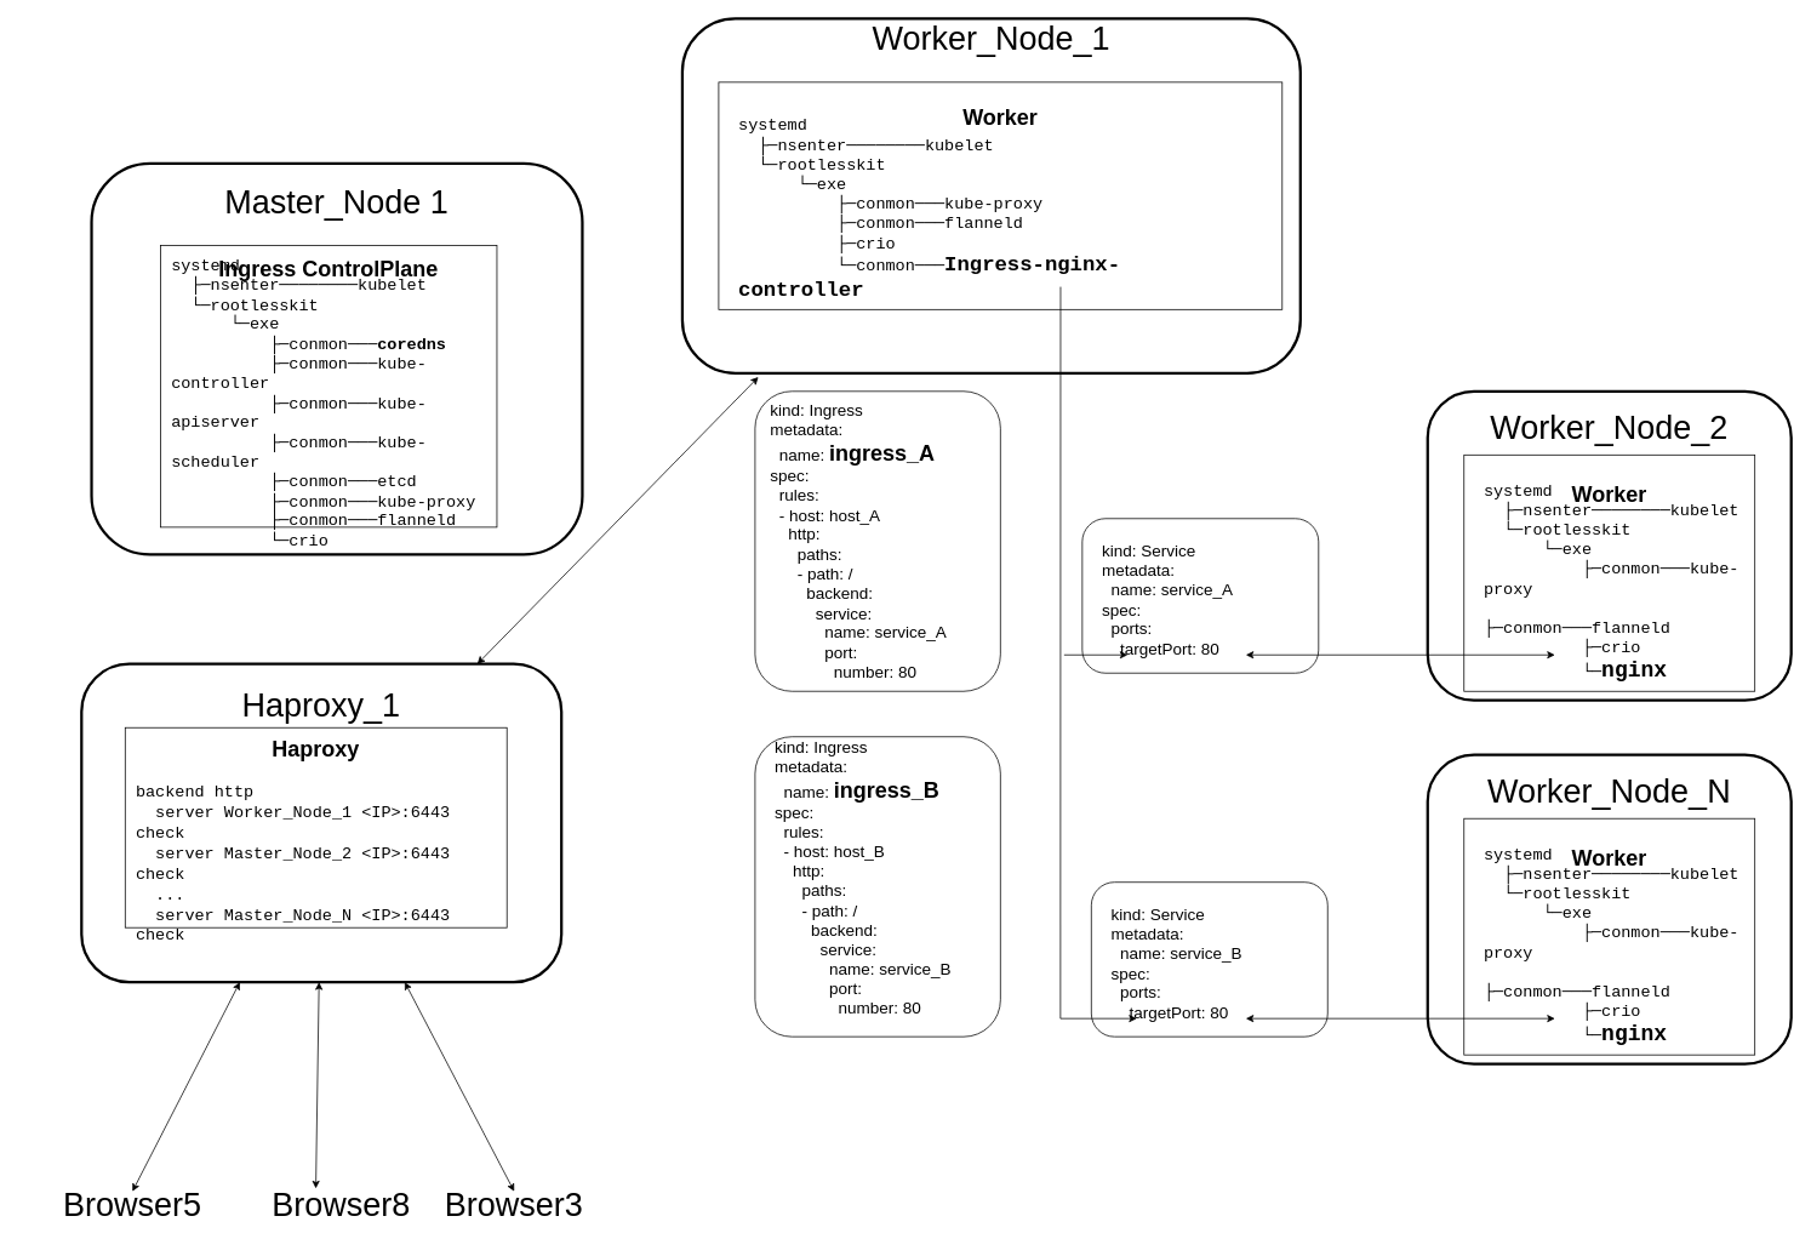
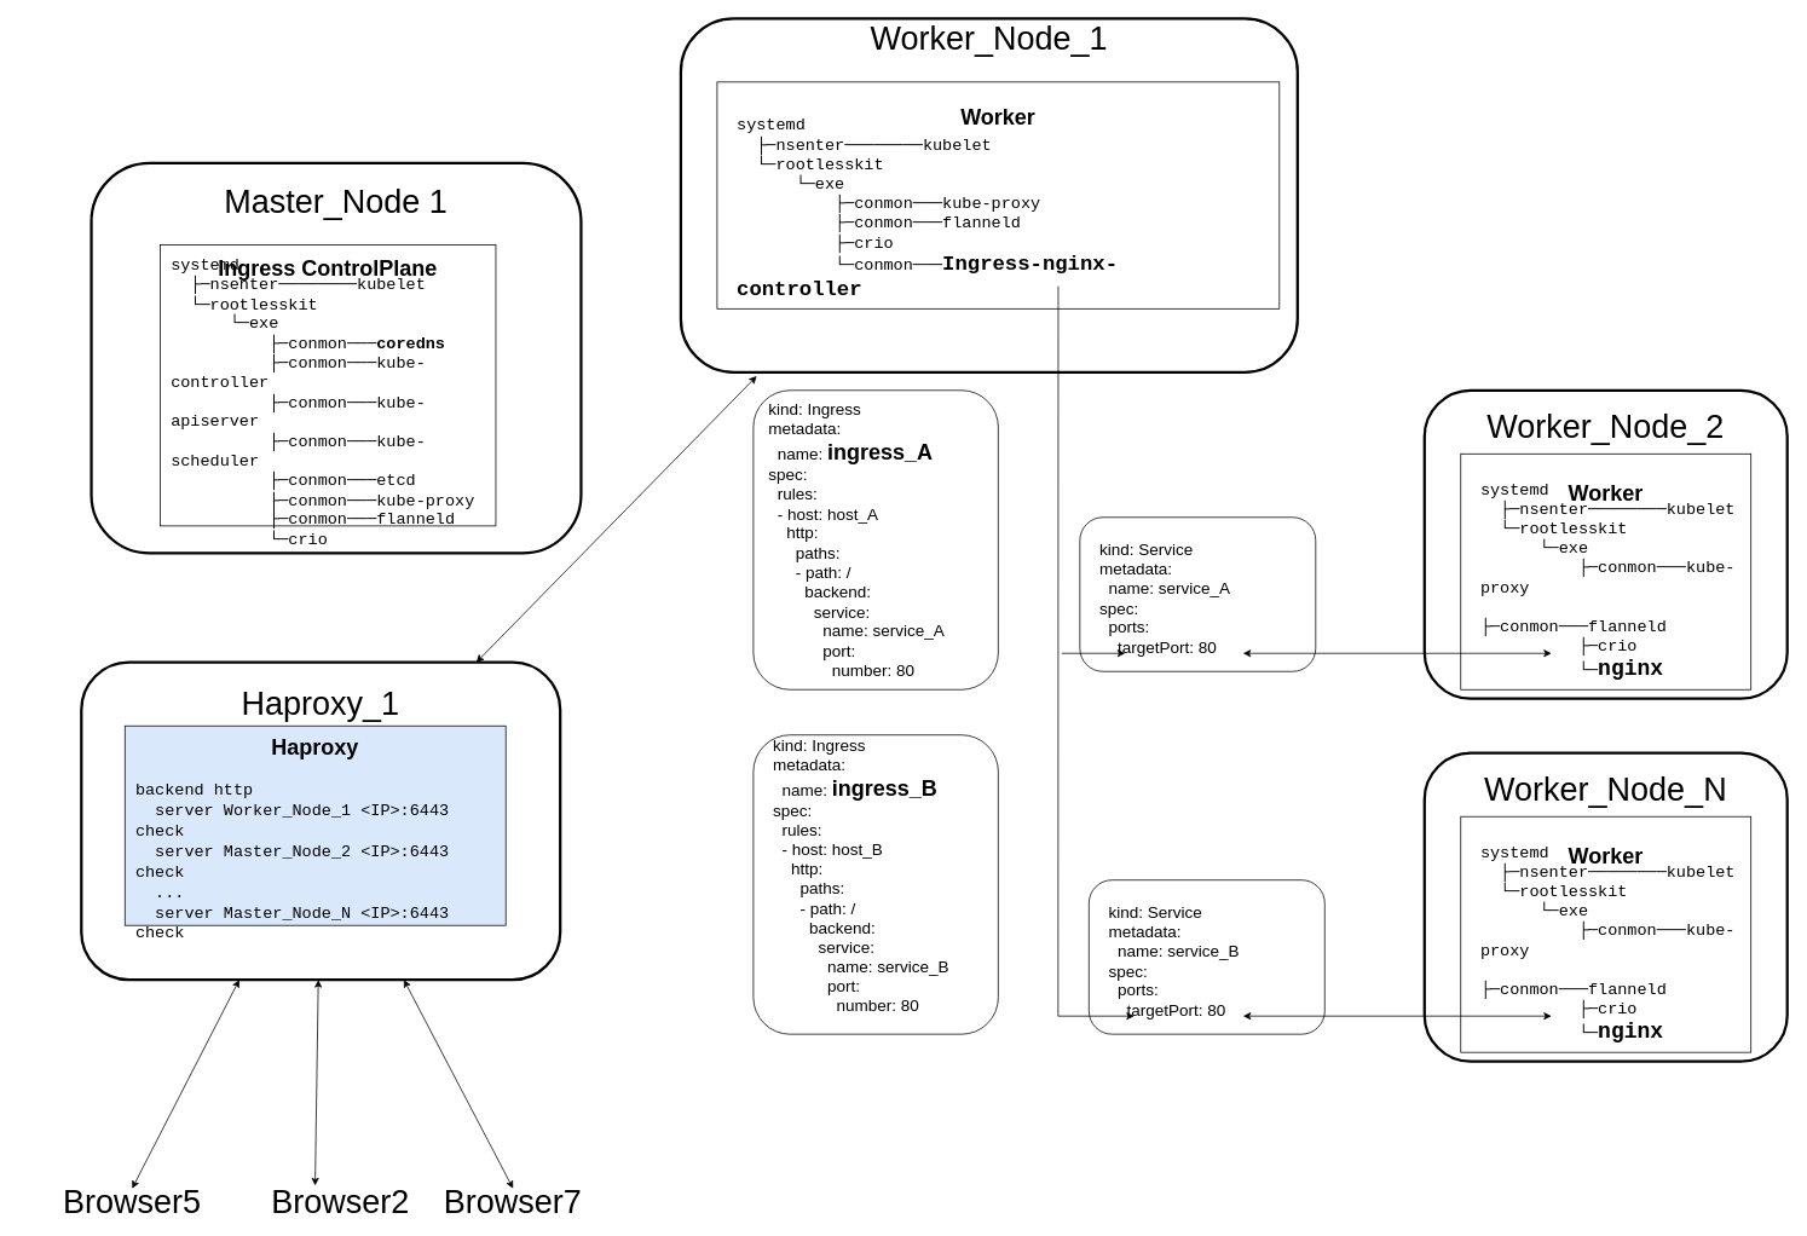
- <mxCell id="18" value="&lt;div style=&quot;font-size: 24px;&quot;&gt;&lt;b&gt;Haproxy&lt;/b&gt;&lt;/div&gt;&lt;div style=&quot;font-size: 24px;&quot;&gt;&lt;br&gt;&lt;/div&gt;&lt;div style=&quot;font-size: 24px;&quot;&gt;&lt;br&gt;&lt;/div&gt;&lt;div style=&quot;font-size: 24px;&quot;&gt;&lt;br&gt;&lt;/div&gt;&lt;div style=&quot;font-size: 24px;&quot;&gt;&lt;br&gt;&lt;/div&gt;&lt;div style=&quot;font-size: 24px;&quot;&gt;&lt;br&gt;&lt;/div&gt;&lt;div style=&quot;font-size: 24px;&quot;&gt;&lt;br&gt;&lt;/div&gt;" style="rounded=0;whiteSpace=wrap;html=1;" parent="1" vertex="1"><mxGeometry x="137" y="800" width="420" height="220" as="geometry" /></mxCell>
+ <mxCell id="18" value="&lt;div style=&quot;font-size: 24px;&quot;&gt;&lt;b&gt;Haproxy&lt;/b&gt;&lt;/div&gt;&lt;div style=&quot;font-size: 24px;&quot;&gt;&lt;br&gt;&lt;/div&gt;&lt;div style=&quot;font-size: 24px;&quot;&gt;&lt;br&gt;&lt;/div&gt;&lt;div style=&quot;font-size: 24px;&quot;&gt;&lt;br&gt;&lt;/div&gt;&lt;div style=&quot;font-size: 24px;&quot;&gt;&lt;br&gt;&lt;/div&gt;&lt;div style=&quot;font-size: 24px;&quot;&gt;&lt;br&gt;&lt;/div&gt;&lt;div style=&quot;font-size: 24px;&quot;&gt;&lt;br&gt;&lt;/div&gt;" style="rounded=0;whiteSpace=wrap;html=1;fillColor=#dae8fc;" parent="1" vertex="1"><mxGeometry x="137" y="800" width="420" height="220" as="geometry" /></mxCell>
- <mxCell id="13" value="&lt;font style=&quot;font-size: 36px;&quot;&gt;Browser8&lt;/font&gt;" style="text;html=1;strokeColor=none;fillColor=none;align=center;verticalAlign=middle;whiteSpace=wrap;rounded=0;" parent="1" vertex="1"><mxGeometry x="250" y="1310.11" width="250" height="30" as="geometry" /></mxCell>
+ <mxCell id="13" value="&lt;font style=&quot;font-size: 36px;&quot;&gt;Browser2&lt;/font&gt;" style="text;html=1;strokeColor=none;fillColor=none;align=center;verticalAlign=middle;whiteSpace=wrap;rounded=0;" parent="1" vertex="1"><mxGeometry x="250" y="1310.11" width="250" height="30" as="geometry" /></mxCell>
- <mxCell id="14" value="&lt;font style=&quot;font-size: 36px;&quot;&gt;Browser3&lt;/font&gt;" style="text;html=1;strokeColor=none;fillColor=none;align=center;verticalAlign=middle;whiteSpace=wrap;rounded=0;" parent="1" vertex="1"><mxGeometry x="440" y="1310.11" width="250" height="30" as="geometry" /></mxCell>
+ <mxCell id="14" value="&lt;font style=&quot;font-size: 36px;&quot;&gt;Browser7&lt;/font&gt;" style="text;html=1;strokeColor=none;fillColor=none;align=center;verticalAlign=middle;whiteSpace=wrap;rounded=0;" parent="1" vertex="1"><mxGeometry x="440" y="1310.11" width="250" height="30" as="geometry" /></mxCell>
